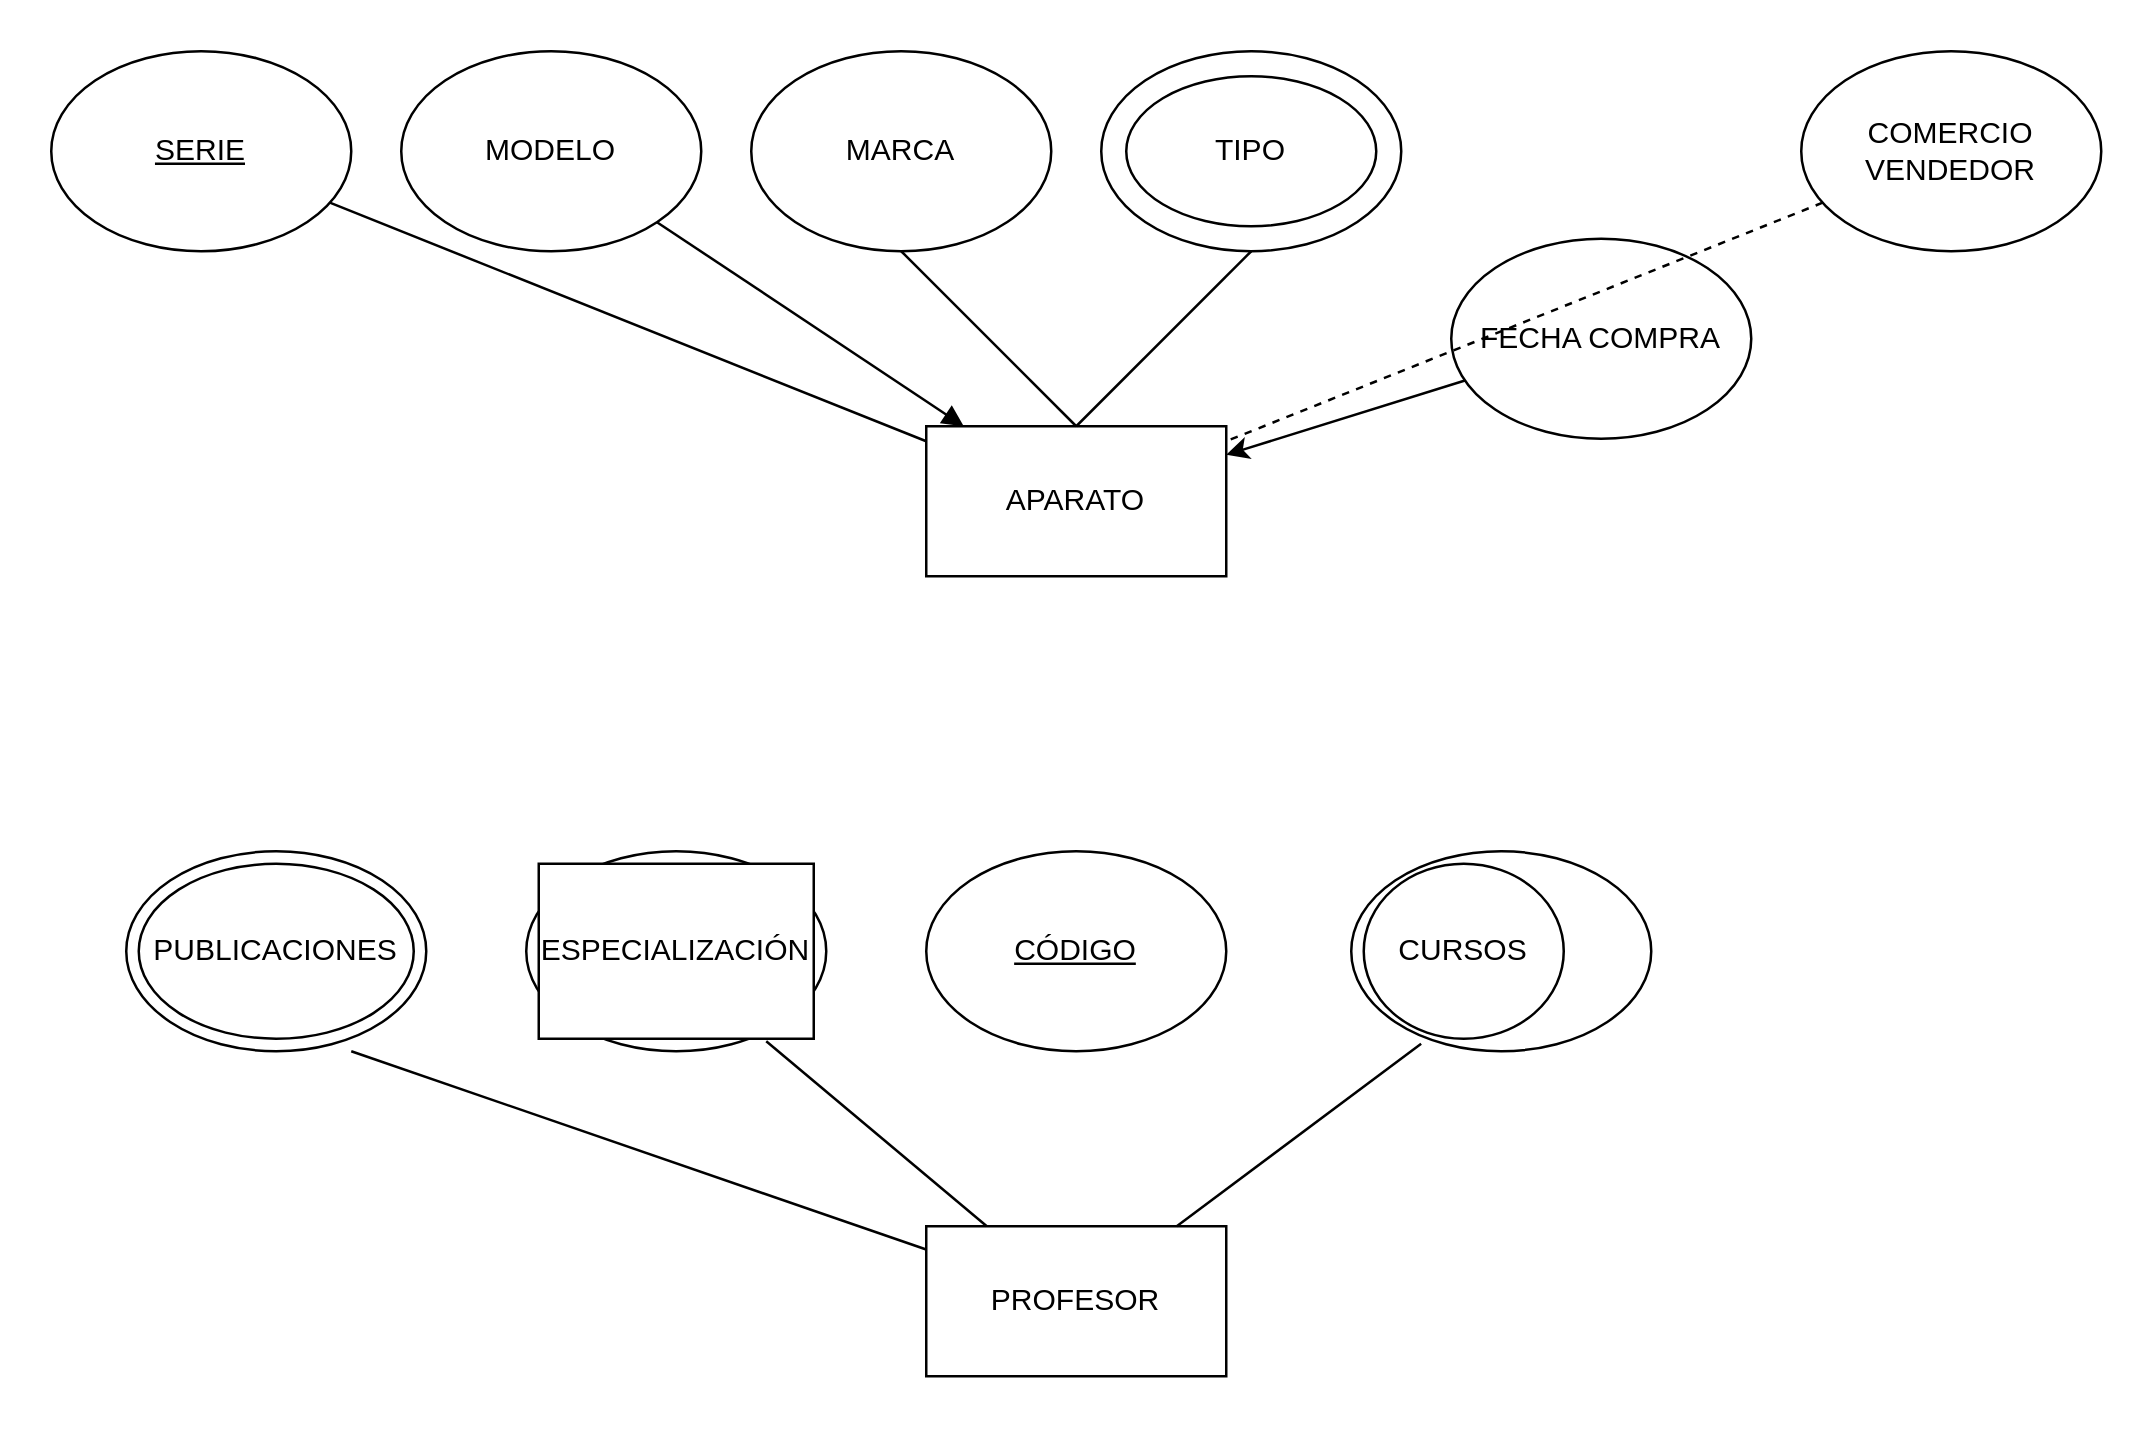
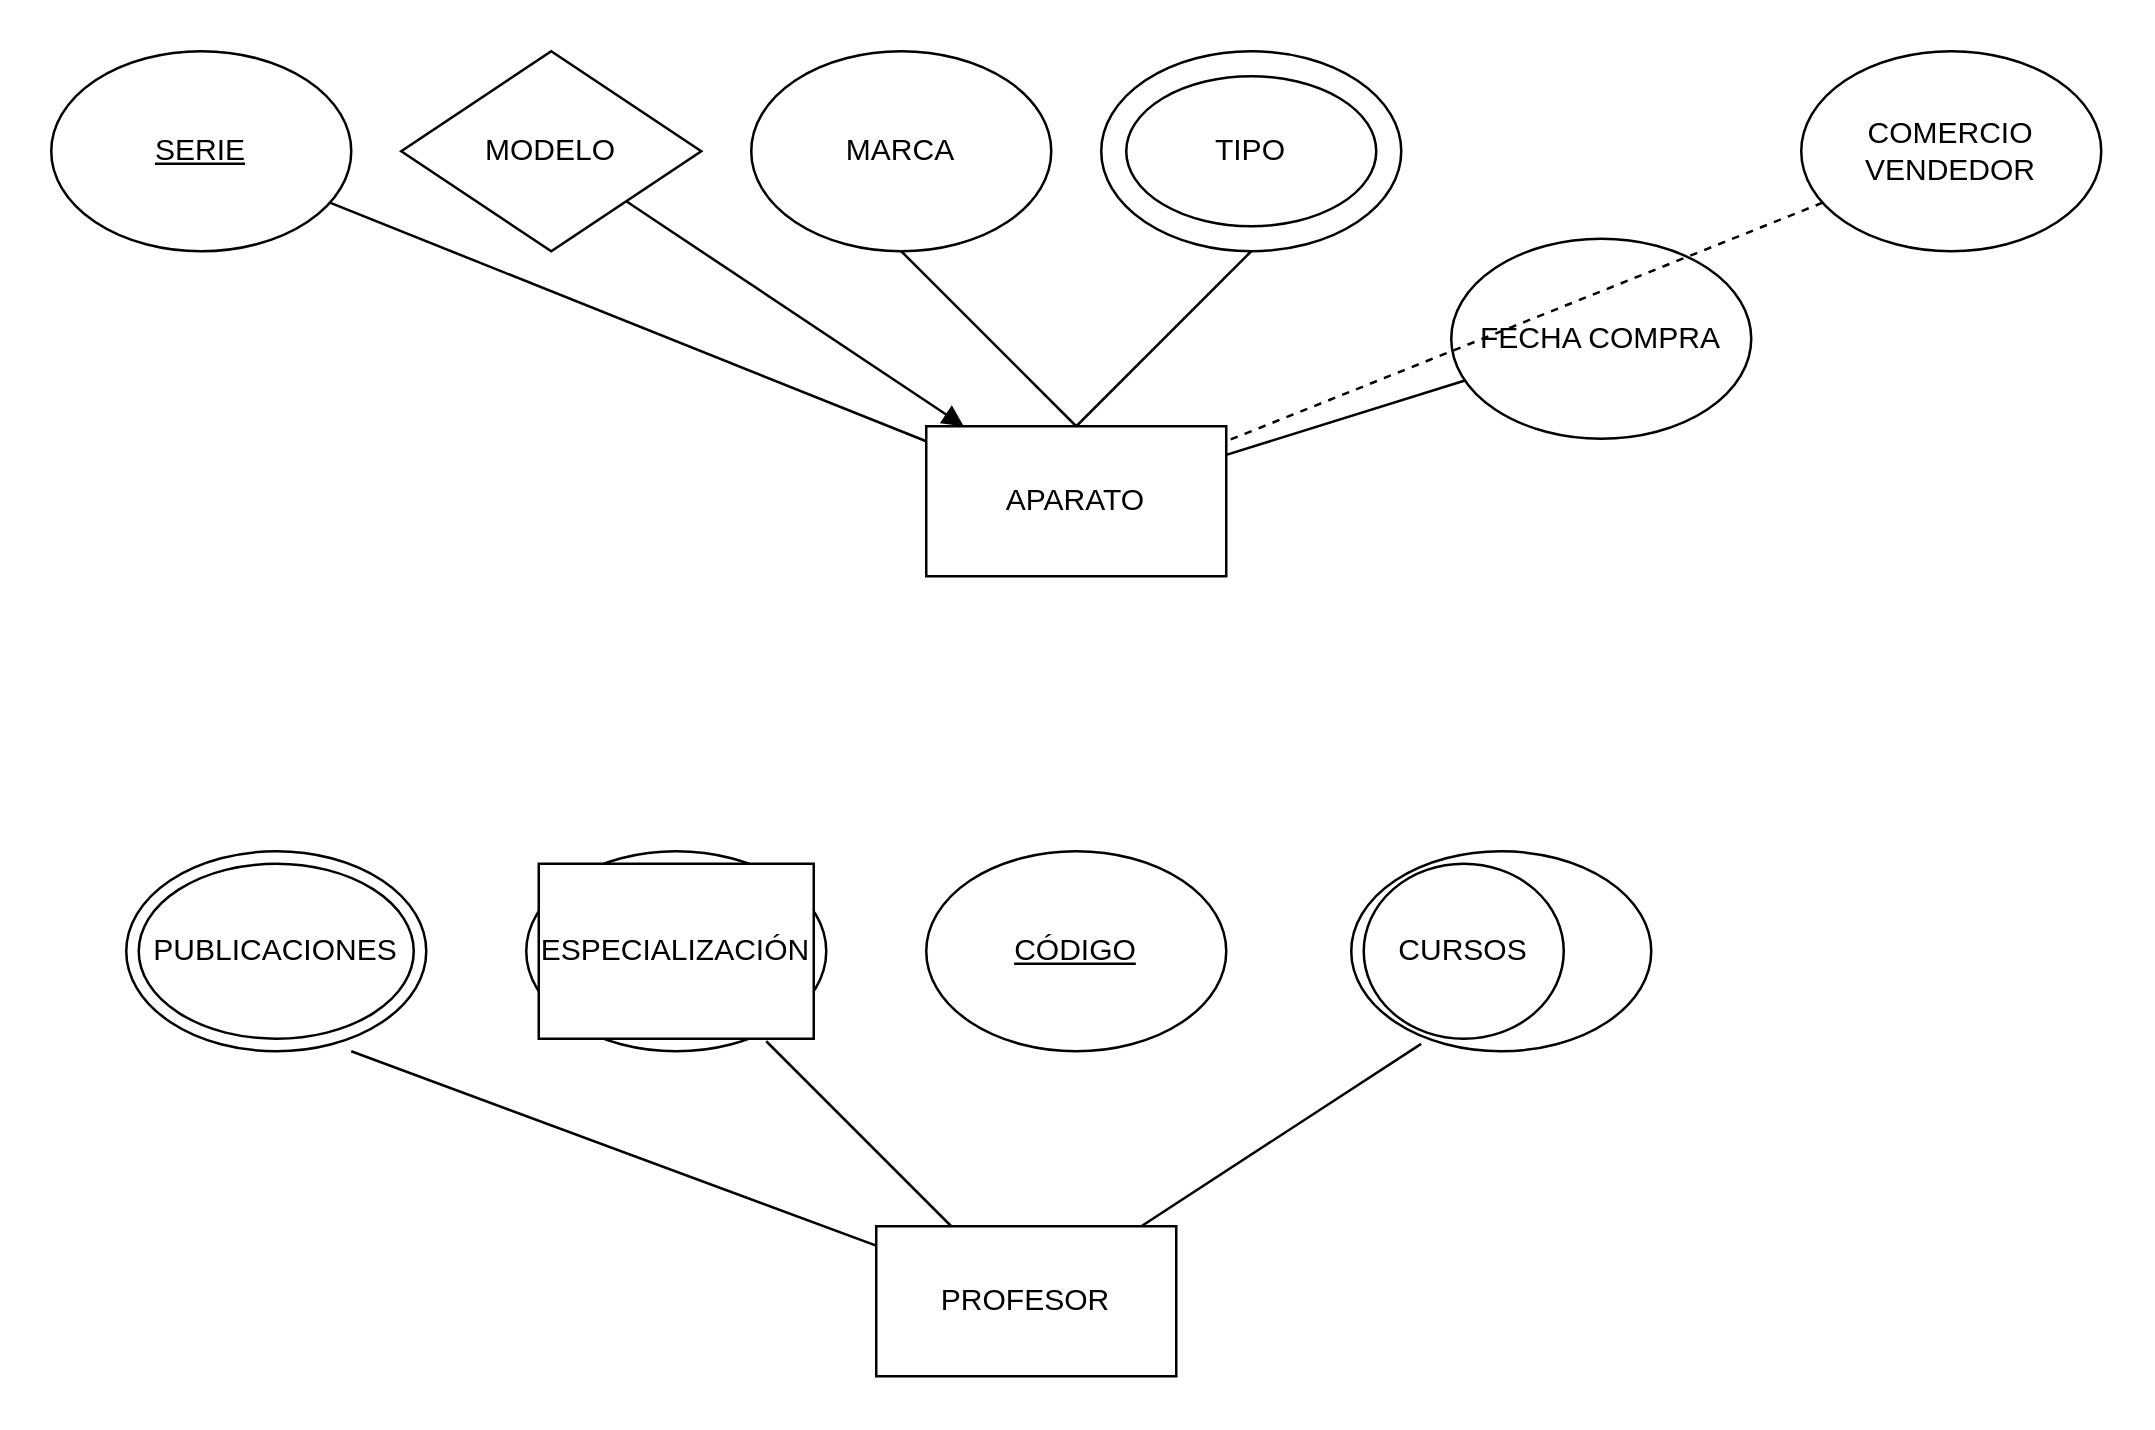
- <mxCell id="5" value="MODELO" style="ellipse;whiteSpace=wrap;html=1;" vertex="1" parent="1"><mxGeometry x="160" y="20" width="120" height="80" as="geometry" /></mxCell>
+ <mxCell id="5" value="MODELO" style="rhombus;whiteSpace=wrap;html=1;" vertex="1" parent="1"><mxGeometry x="160" y="20" width="120" height="80" as="geometry" /></mxCell>
- <mxCell id="13" value="" style="endArrow=classic;html=1;rounded=0;" edge="1" parent="1" source="7" target="2"><mxGeometry width="50" height="50" relative="1" as="geometry"><mxPoint x="282.426" y="108.284" as="sourcePoint" /><mxPoint x="405" y="190" as="targetPoint" /></mxGeometry></mxCell>
+ <mxCell id="13" value="" style="endArrow=none;html=1;rounded=0;" edge="1" parent="1" source="7" target="2"><mxGeometry width="50" height="50" relative="1" as="geometry"><mxPoint x="282.426" y="108.284" as="sourcePoint" /><mxPoint x="405" y="190" as="targetPoint" /></mxGeometry></mxCell>
- <mxCell id="16" value="PROFESOR" style="rounded=0;whiteSpace=wrap;html=1;" vertex="1" parent="1"><mxGeometry x="370" y="490" width="120" height="60" as="geometry" /></mxCell>
+ <mxCell id="16" value="PROFESOR" style="rounded=0;whiteSpace=wrap;html=1;" vertex="1" parent="1"><mxGeometry x="350" y="490" width="120" height="60" as="geometry" /></mxCell>
